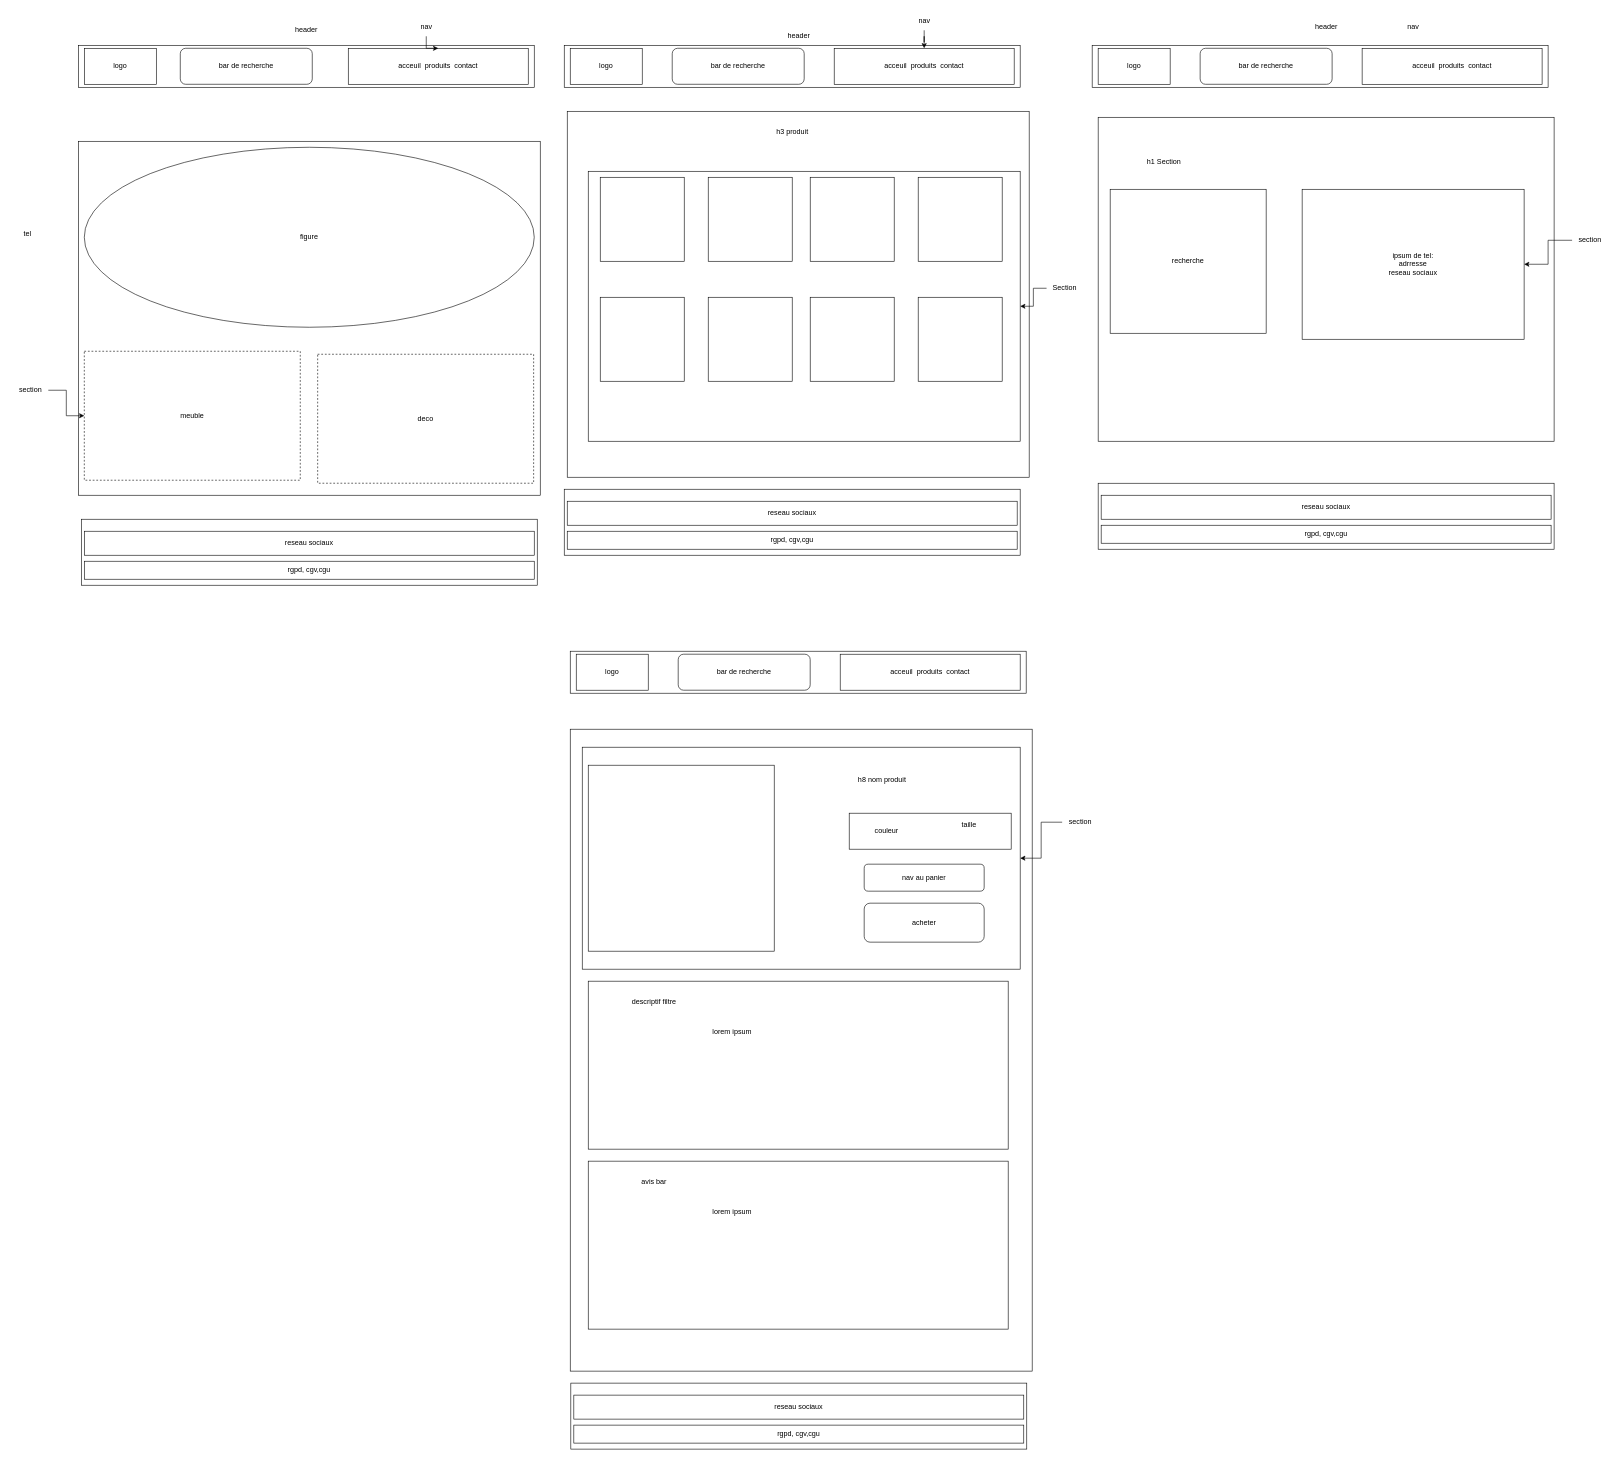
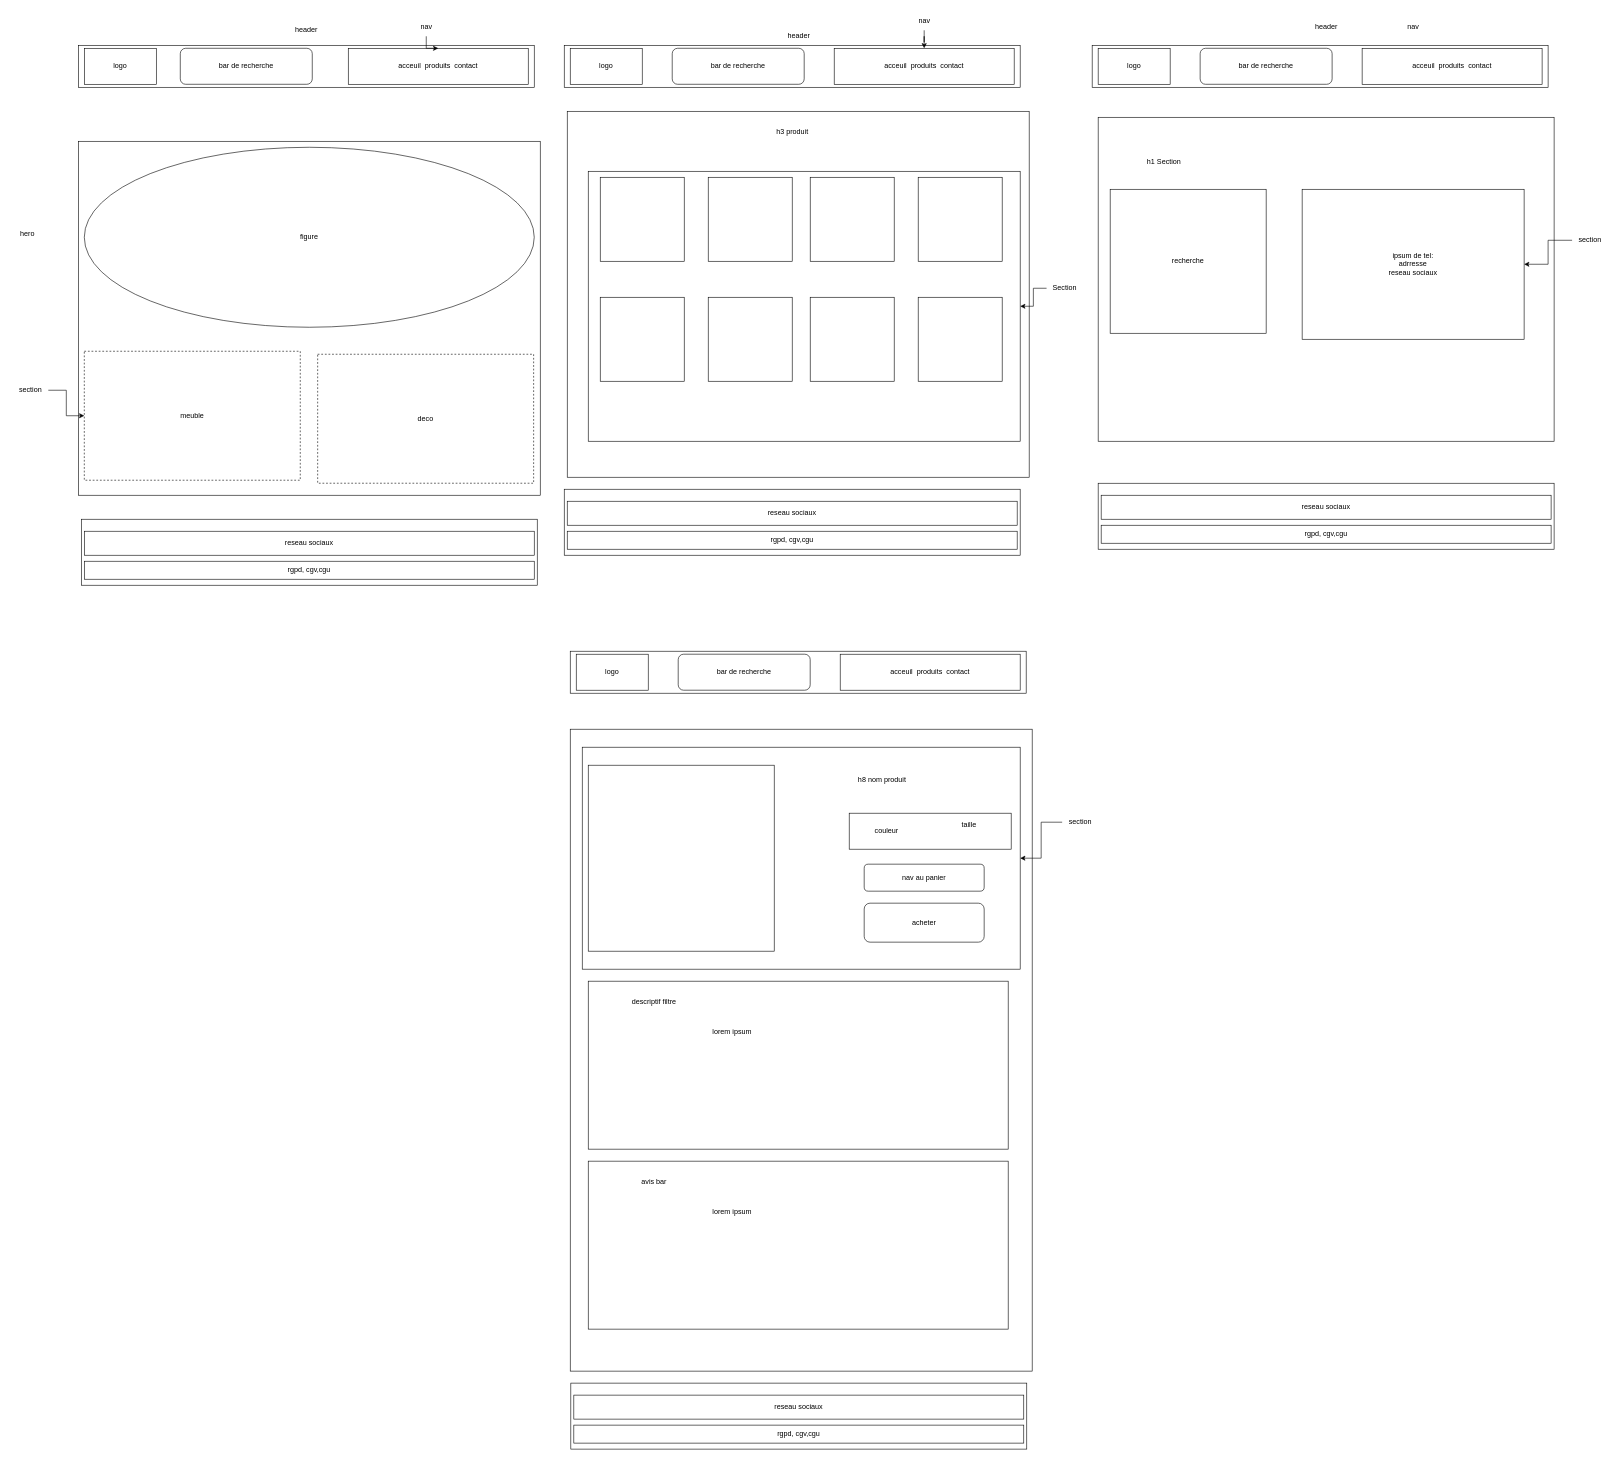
- <mxCell id="13" value="tel" style="text;html=1;align=center;verticalAlign=middle;resizable=0;points=[];autosize=1;strokeColor=none;fillColor=none;" parent="1" vertex="1"><mxGeometry x="20" y="375" width="50" height="30" as="geometry" /></mxCell>
+ <mxCell id="13" value="hero" style="text;html=1;align=center;verticalAlign=middle;resizable=0;points=[];autosize=1;strokeColor=none;fillColor=none;" parent="1" vertex="1"><mxGeometry x="20" y="375" width="50" height="30" as="geometry" /></mxCell>
